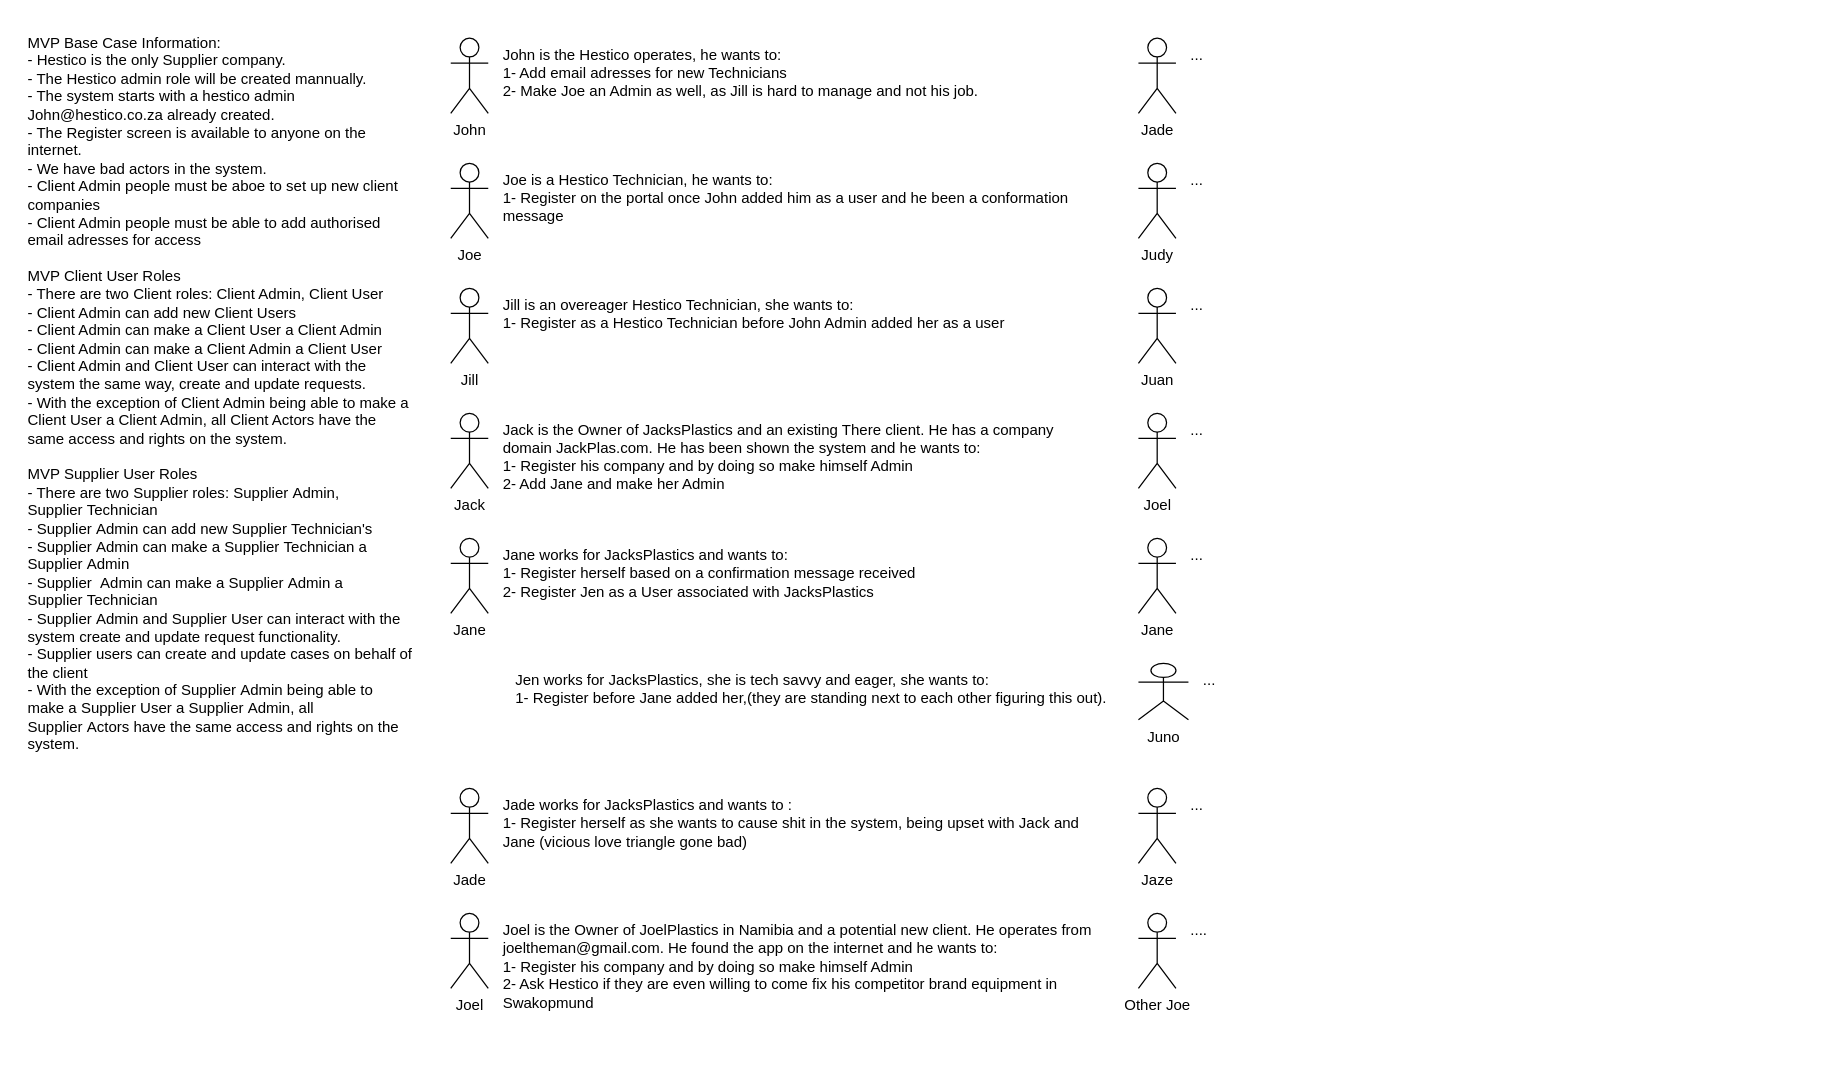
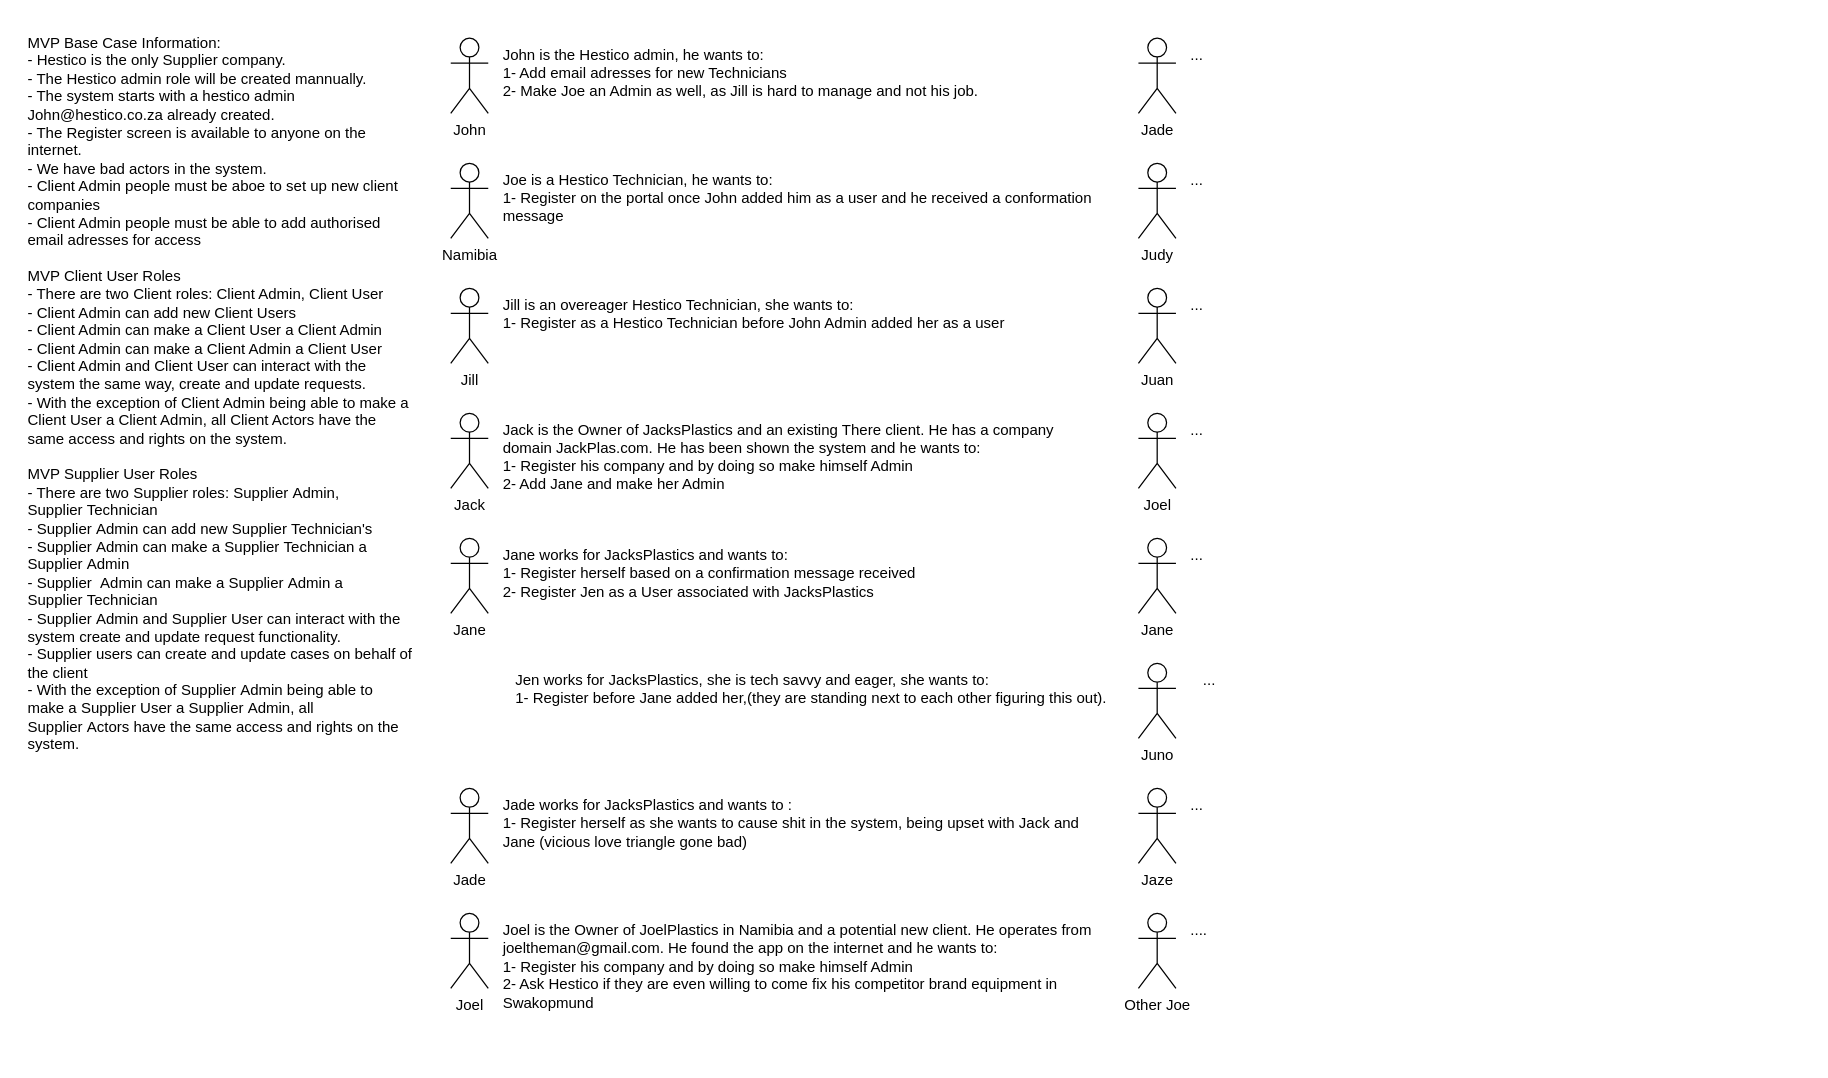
- <mxCell id="9" value="John is the Hestico operates, he wants to:&amp;nbsp;&lt;br&gt;1- Add email adresses for new Technicians&lt;br&gt;2- Make Joe an Admin as well, as Jill is hard to manage and not his job." style="text;html=1;strokeColor=none;fillColor=none;align=left;verticalAlign=top;whiteSpace=wrap;rounded=0;" parent="1" vertex="1"><mxGeometry x="400" y="30" width="480" height="80" as="geometry" /></mxCell>
+ <mxCell id="9" value="John is the Hestico admin, he wants to:&amp;nbsp;&lt;br&gt;1- Add email adresses for new Technicians&lt;br&gt;2- Make Joe an Admin as well, as Jill is hard to manage and not his job." style="text;html=1;strokeColor=none;fillColor=none;align=left;verticalAlign=top;whiteSpace=wrap;rounded=0;" parent="1" vertex="1"><mxGeometry x="400" y="30" width="480" height="80" as="geometry" /></mxCell>
- <mxCell id="10" value="Joe is a Hestico Technician, he wants to:&amp;nbsp;&lt;br&gt;1- Register on the portal once John added him as a user and he been a conformation message" style="text;html=1;strokeColor=none;fillColor=none;align=left;verticalAlign=top;whiteSpace=wrap;rounded=0;" parent="1" vertex="1"><mxGeometry x="400" y="130" width="480" height="80" as="geometry" /></mxCell>
+ <mxCell id="10" value="Joe is a Hestico Technician, he wants to:&amp;nbsp;&lt;br&gt;1- Register on the portal once John added him as a user and he received a conformation message" style="text;html=1;strokeColor=none;fillColor=none;align=left;verticalAlign=top;whiteSpace=wrap;rounded=0;" parent="1" vertex="1"><mxGeometry x="400" y="130" width="480" height="80" as="geometry" /></mxCell>
- <mxCell id="3" value="Joe" style="shape=umlActor;verticalLabelPosition=bottom;verticalAlign=top;html=1;" parent="1" vertex="1"><mxGeometry x="360" y="130" width="30" height="60" as="geometry" /></mxCell>
+ <mxCell id="3" value="Namibia" style="shape=umlActor;verticalLabelPosition=bottom;verticalAlign=top;html=1;" parent="1" vertex="1"><mxGeometry x="360" y="130" width="30" height="60" as="geometry" /></mxCell>
- <mxCell id="23" value="Juno" style="shape=umlActor;verticalLabelPosition=bottom;verticalAlign=top;html=1;" parent="1" vertex="1"><mxGeometry x="910" y="530" width="40" height="45" as="geometry" /></mxCell>
+ <mxCell id="23" value="Juno" style="shape=umlActor;verticalLabelPosition=bottom;verticalAlign=top;html=1;" parent="1" vertex="1"><mxGeometry x="910" y="530" width="30" height="60" as="geometry" /></mxCell>
